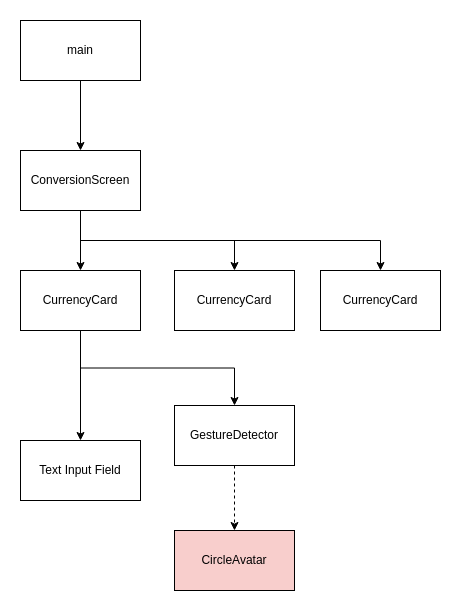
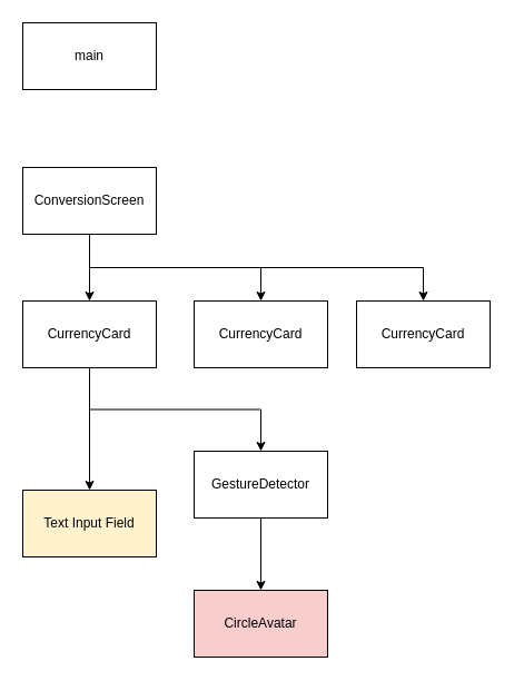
- <mxCell id="2" style="edgeStyle=orthogonalEdgeStyle;rounded=0;orthogonalLoop=1;jettySize=auto;html=1;entryX=0.5;entryY=0;entryDx=0;entryDy=0;" edge="1" parent="1" source="3" target="7"><mxGeometry relative="1" as="geometry" /></mxCell>
- <mxCell id="13" value="Text Input Field" style="rounded=0;whiteSpace=wrap;html=1;" vertex="1" parent="1"><mxGeometry x="20" y="440" width="120" height="60" as="geometry" /></mxCell>
+ <mxCell id="13" value="Text Input Field" style="rounded=0;whiteSpace=wrap;html=1;fillColor=#fff2cc;" vertex="1" parent="1"><mxGeometry x="20" y="440" width="120" height="60" as="geometry" /></mxCell>
- <mxCell id="14" style="edgeStyle=orthogonalEdgeStyle;rounded=0;orthogonalLoop=1;jettySize=auto;html=1;exitX=0.5;exitY=1;exitDx=0;exitDy=0;entryX=0.5;entryY=0;entryDx=0;entryDy=0;dashed=1;" edge="1" parent="1" source="15" target="16"><mxGeometry relative="1" as="geometry" /></mxCell>
+ <mxCell id="14" style="edgeStyle=orthogonalEdgeStyle;rounded=0;orthogonalLoop=1;jettySize=auto;html=1;exitX=0.5;exitY=1;exitDx=0;exitDy=0;entryX=0.5;entryY=0;entryDx=0;entryDy=0;" edge="1" parent="1" source="15" target="16"><mxGeometry relative="1" as="geometry" /></mxCell>
